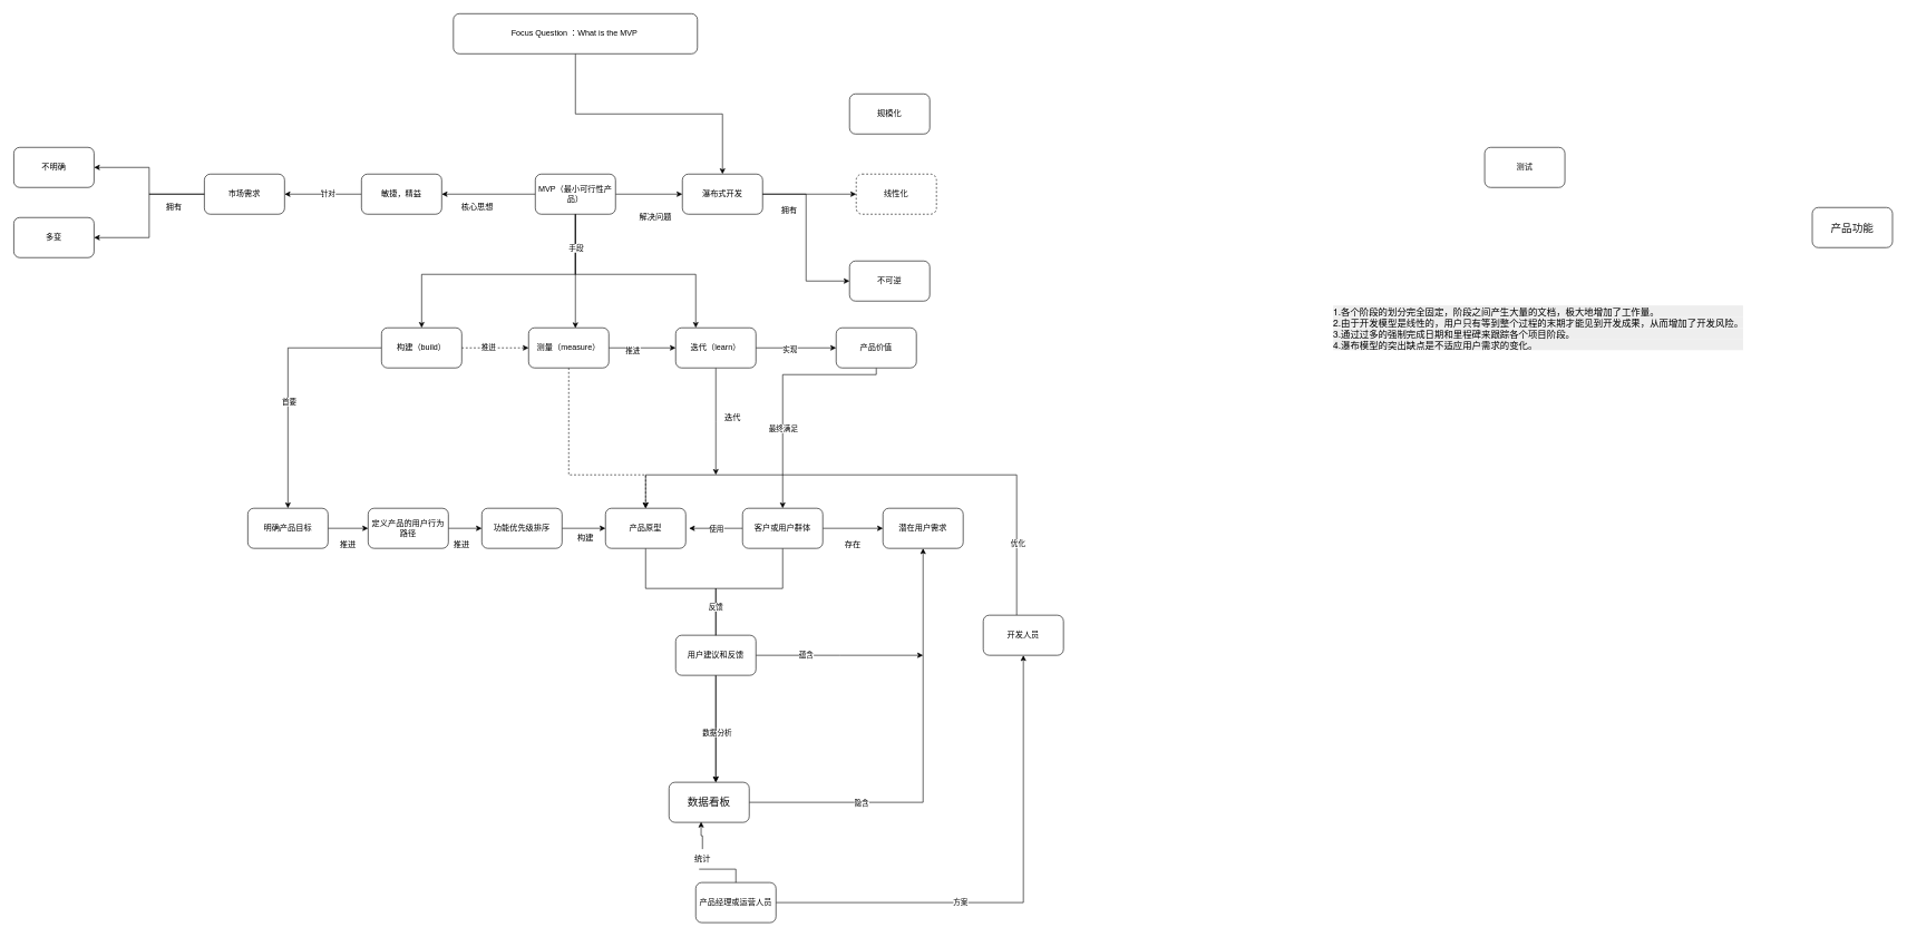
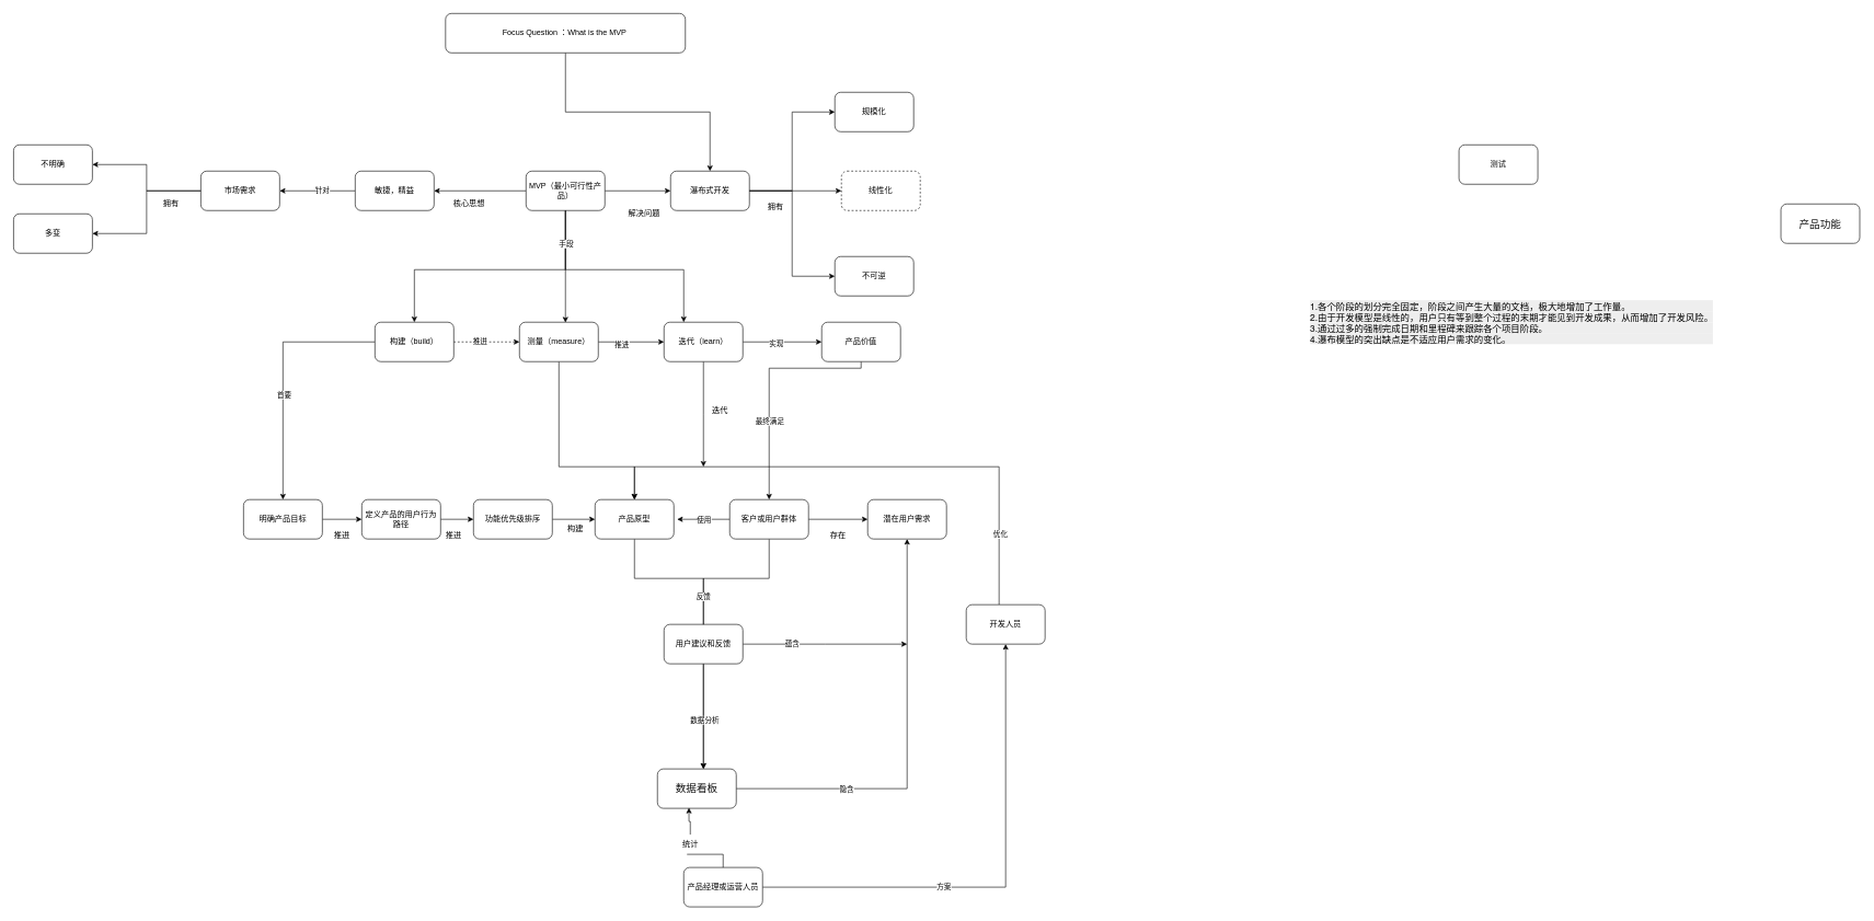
+ <mxCell id="10" style="edgeStyle=orthogonalEdgeStyle;rounded=0;orthogonalLoop=1;jettySize=auto;html=1;entryX=0;entryY=0.5;entryDx=0;entryDy=0;" edge="1" parent="1" source="11" target="72"><mxGeometry relative="1" as="geometry" /></mxCell>
- <mxCell id="15" style="edgeStyle=orthogonalEdgeStyle;rounded=0;orthogonalLoop=1;jettySize=auto;html=1;dashed=1;" edge="1" parent="1" source="16" target="39"><mxGeometry relative="1" as="geometry"><Array as="points"><mxPoint x="850" y="710" /><mxPoint x="965" y="710" /></Array></mxGeometry></mxCell>
+ <mxCell id="15" style="edgeStyle=orthogonalEdgeStyle;rounded=0;orthogonalLoop=1;jettySize=auto;html=1;" edge="1" parent="1" source="16" target="39"><mxGeometry relative="1" as="geometry"><Array as="points"><mxPoint x="850" y="710" /><mxPoint x="965" y="710" /></Array></mxGeometry></mxCell>
